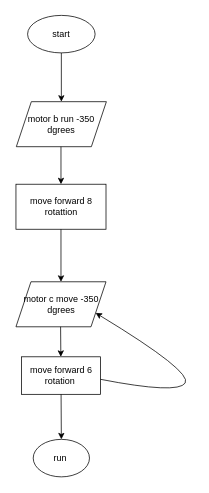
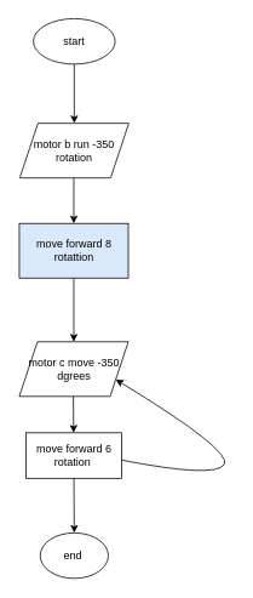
- <mxCell id="4" value="motor b run -350 dgrees" style="shape=parallelogram;perimeter=parallelogramPerimeter;whiteSpace=wrap;html=1;fixedSize=1;" vertex="1" parent="1"><mxGeometry x="21" y="135" width="120" height="60" as="geometry" /></mxCell>
+ <mxCell id="4" value="motor b run -350 rotation" style="shape=parallelogram;perimeter=parallelogramPerimeter;whiteSpace=wrap;html=1;fixedSize=1;" vertex="1" parent="1"><mxGeometry x="21" y="135" width="120" height="60" as="geometry" /></mxCell>
- <mxCell id="6" value="move forward 8 rotattion" style="rounded=0;whiteSpace=wrap;html=1;" vertex="1" parent="1"><mxGeometry x="20.5" y="245" width="120" height="60" as="geometry" /></mxCell>
+ <mxCell id="6" value="move forward 8 rotattion" style="rounded=0;whiteSpace=wrap;html=1;fillColor=#dae8fc;" vertex="1" parent="1"><mxGeometry x="20.5" y="245" width="120" height="60" as="geometry" /></mxCell>
- <mxCell id="12" value="run&amp;nbsp;" style="ellipse;whiteSpace=wrap;html=1;" vertex="1" parent="1"><mxGeometry x="43.5" y="585" width="75" height="50" as="geometry" /></mxCell>
+ <mxCell id="12" value="end&amp;nbsp;" style="ellipse;whiteSpace=wrap;html=1;" vertex="1" parent="1"><mxGeometry x="43.5" y="585" width="75" height="50" as="geometry" /></mxCell>
